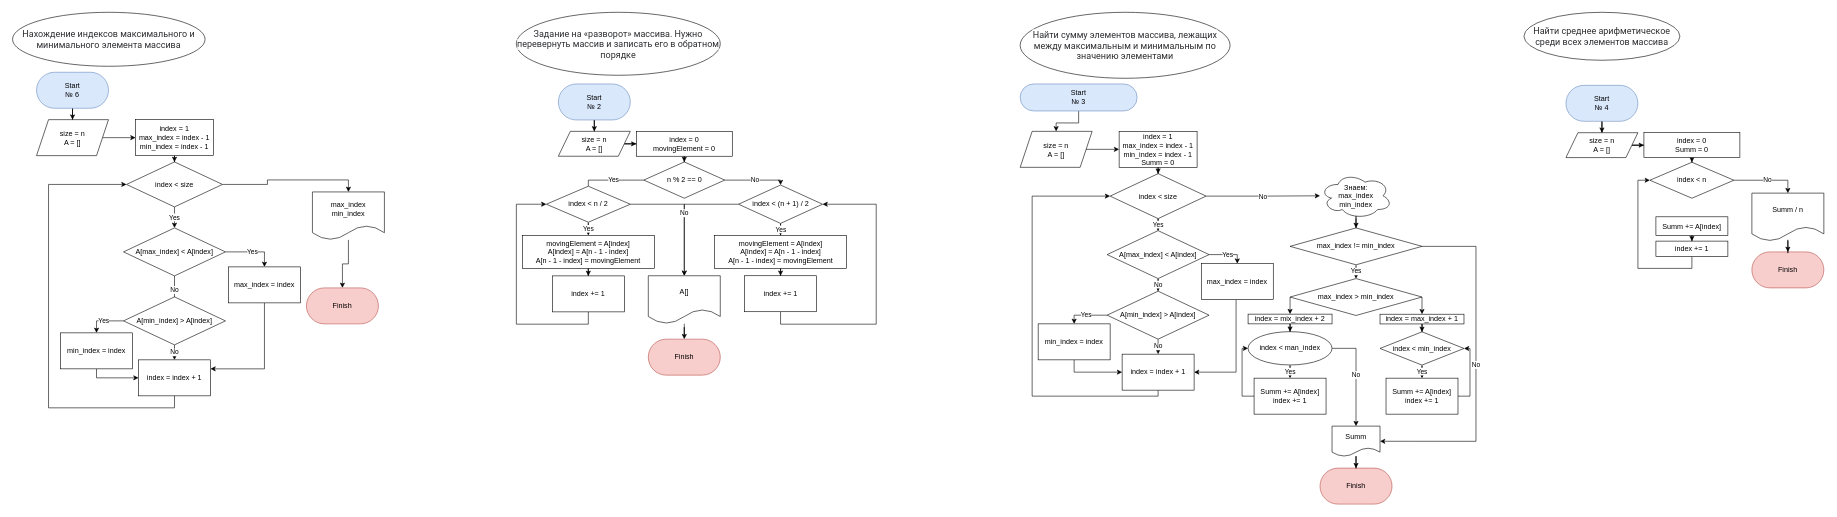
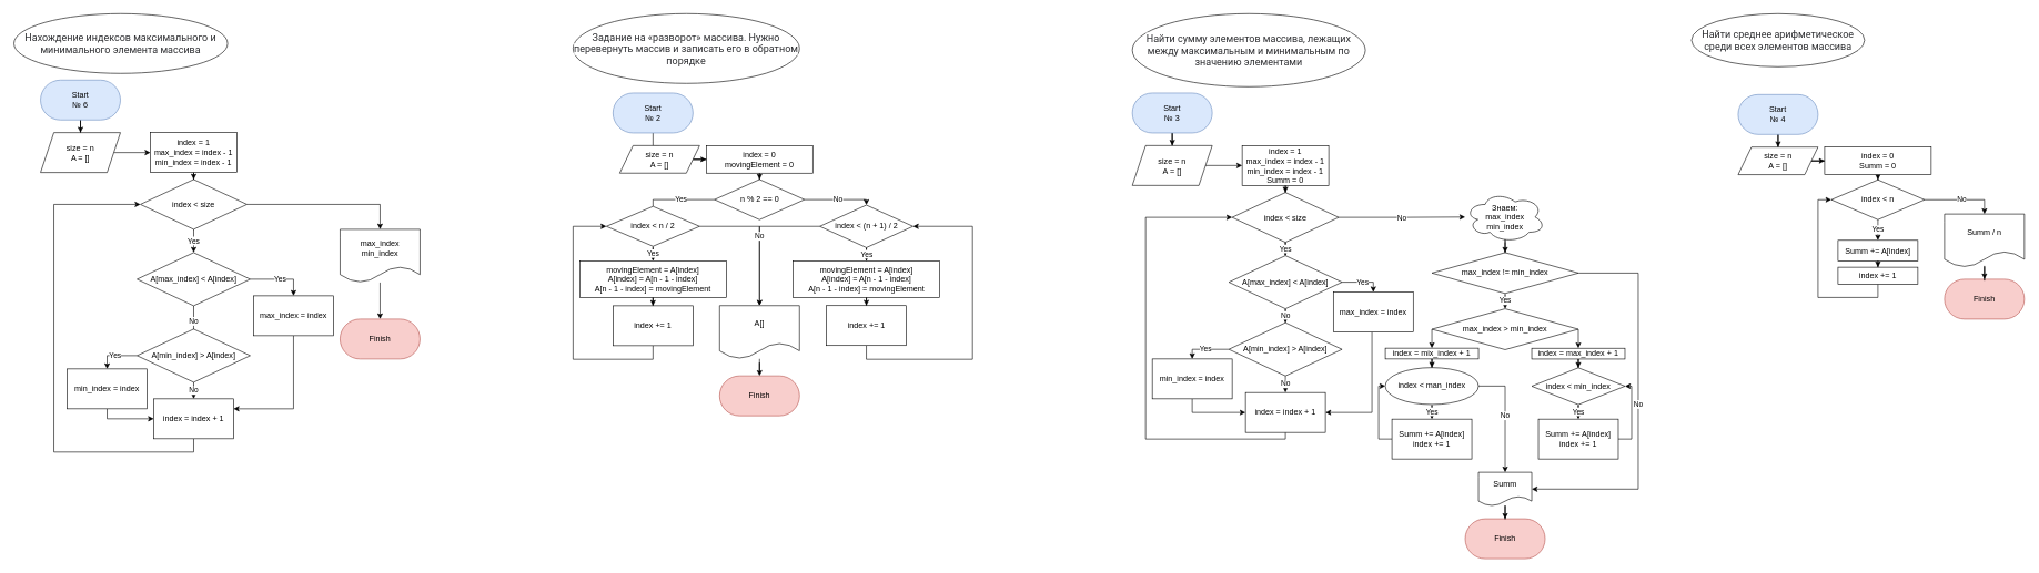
- <mxCell id="56" value="Start&lt;br&gt;№ 3" style="rounded=1;whiteSpace=wrap;html=1;arcSize=50;fillColor=#dae8fc;strokeColor=#6c8ebf;" vertex="1" parent="1"><mxGeometry x="1700" y="139.5" width="195" height="45" as="geometry" /></mxCell>
+ <mxCell id="56" value="Start&lt;br&gt;№ 3" style="rounded=1;whiteSpace=wrap;html=1;arcSize=50;fillColor=#dae8fc;strokeColor=#6c8ebf;" vertex="1" parent="1"><mxGeometry x="1700" y="139.5" width="120" height="60" as="geometry" /></mxCell>
- <mxCell id="29" value="Start&lt;br&gt;№ 2" style="rounded=1;whiteSpace=wrap;html=1;arcSize=50;fillColor=#dae8fc;strokeColor=#6c8ebf;" vertex="1" parent="1"><mxGeometry x="930" y="139.5" width="120" height="60" as="geometry" /></mxCell>
+ <mxCell id="29" value="Start&lt;br&gt;№ 2" style="rounded=1;whiteSpace=wrap;html=1;arcSize=50;fillColor=#dae8fc;strokeColor=#6c8ebf;" vertex="1" parent="1"><mxGeometry x="920" y="139.5" width="120" height="60" as="geometry" /></mxCell>
+ <mxCell id="108" value="Yes" style="edgeStyle=orthogonalEdgeStyle;rounded=0;orthogonalLoop=1;jettySize=auto;html=1;" edge="1" parent="1" source="110" target="112"><mxGeometry relative="1" as="geometry" /></mxCell>
- <mxCell id="25" value="max_index&lt;br&gt;min_index" style="shape=document;whiteSpace=wrap;html=1;boundedLbl=1;" parent="1" vertex="1"><mxGeometry x="520" y="319.5" width="120" height="80" as="geometry" /></mxCell>
+ <mxCell id="25" value="max_index&lt;br&gt;min_index" style="shape=document;whiteSpace=wrap;html=1;boundedLbl=1;" parent="1" vertex="1"><mxGeometry x="510" y="344.5" width="120" height="80" as="geometry" /></mxCell>
- <mxCell id="92" value="index = mix_index + 2" style="rounded=0;whiteSpace=wrap;html=1;" vertex="1" parent="1"><mxGeometry x="2080" y="523.25" width="140" height="16.25" as="geometry" /></mxCell>
+ <mxCell id="92" value="index = mix_index + 1" style="rounded=0;whiteSpace=wrap;html=1;" vertex="1" parent="1"><mxGeometry x="2080" y="523.25" width="140" height="16.25" as="geometry" /></mxCell>
